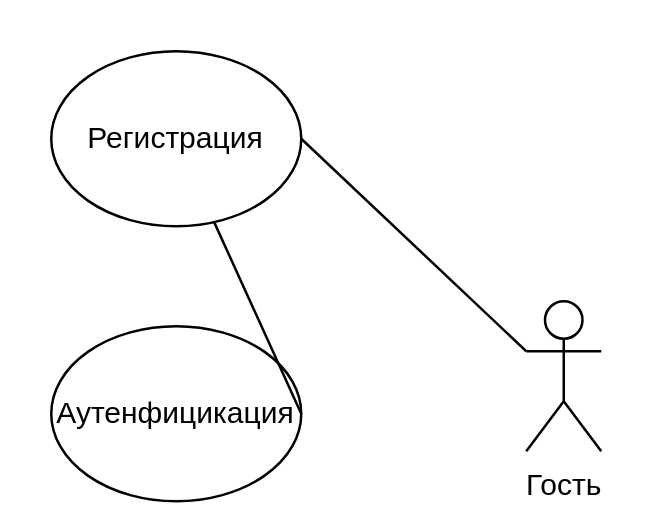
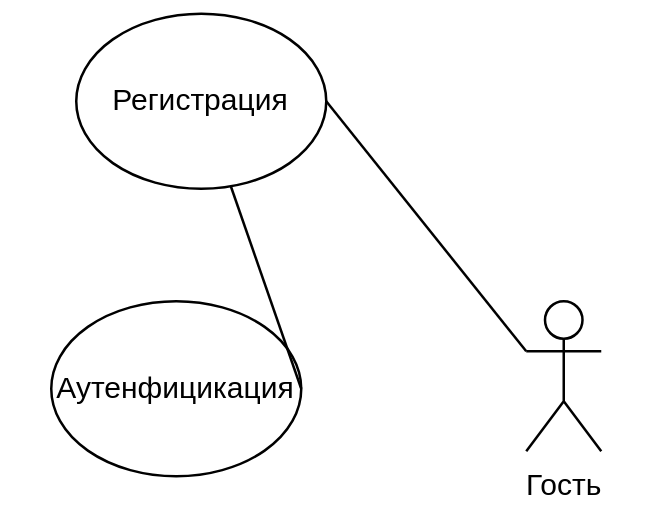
- <mxCell id="4" value="Регистрация" style="ellipse;whiteSpace=wrap;html=1;" vertex="1" parent="1"><mxGeometry x="20" y="20" width="100" height="70" as="geometry" /></mxCell>
+ <mxCell id="4" value="Регистрация" style="ellipse;whiteSpace=wrap;html=1;" vertex="1" parent="1"><mxGeometry x="30" y="5" width="100" height="70" as="geometry" /></mxCell>
- <mxCell id="3" value="Аутенфицикация" style="ellipse;whiteSpace=wrap;html=1;" vertex="1" parent="1"><mxGeometry x="20" y="130" width="100" height="70" as="geometry" /></mxCell>
+ <mxCell id="3" value="Аутенфицикация" style="ellipse;whiteSpace=wrap;html=1;" vertex="1" parent="1"><mxGeometry x="20" y="120" width="100" height="70" as="geometry" /></mxCell>
